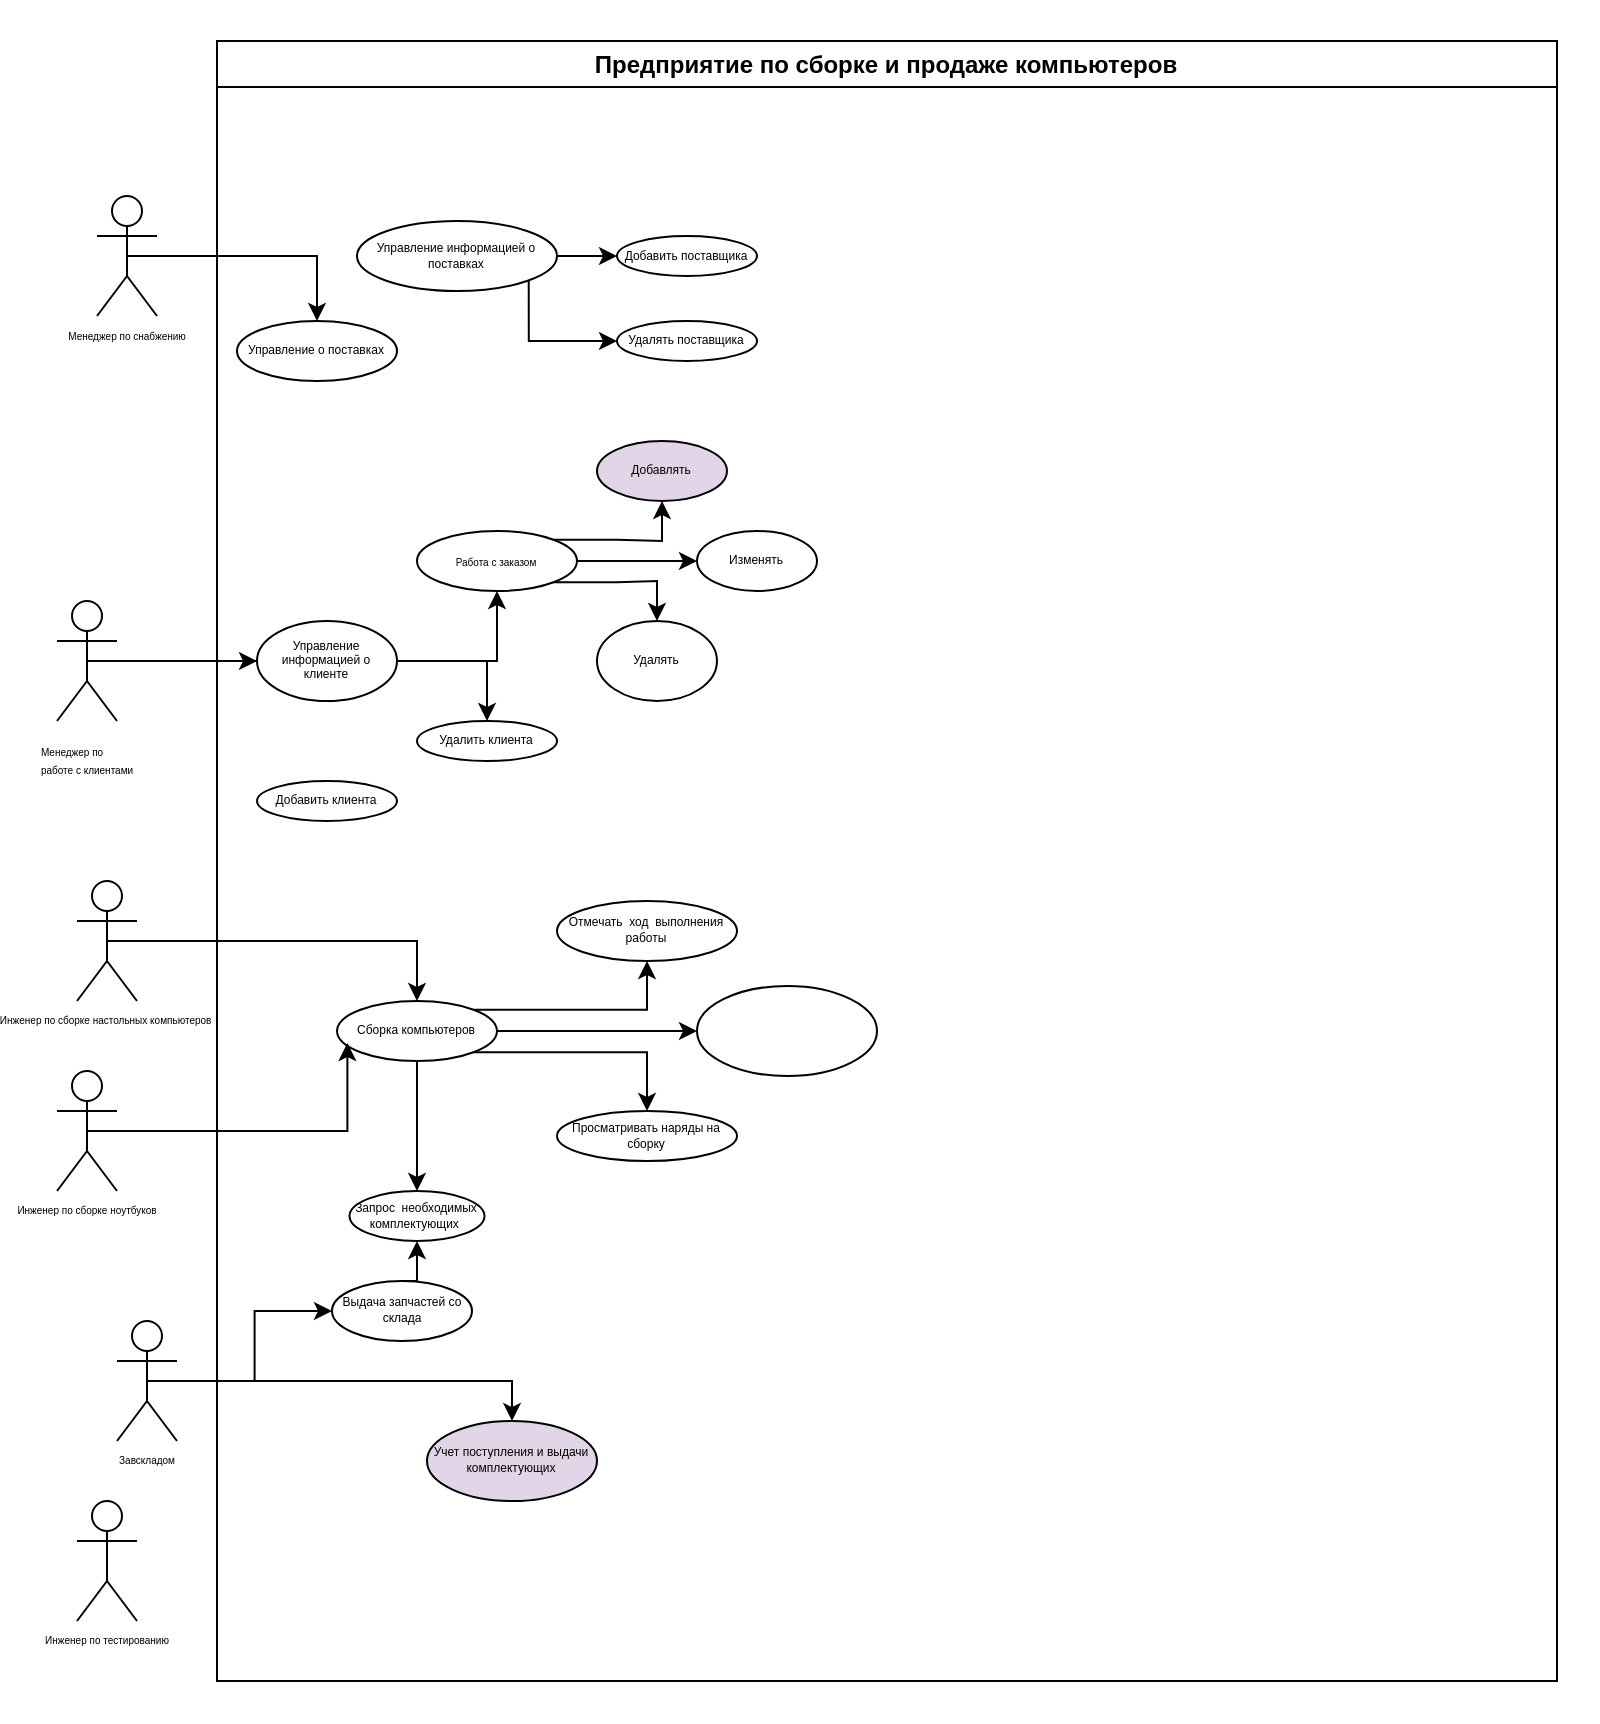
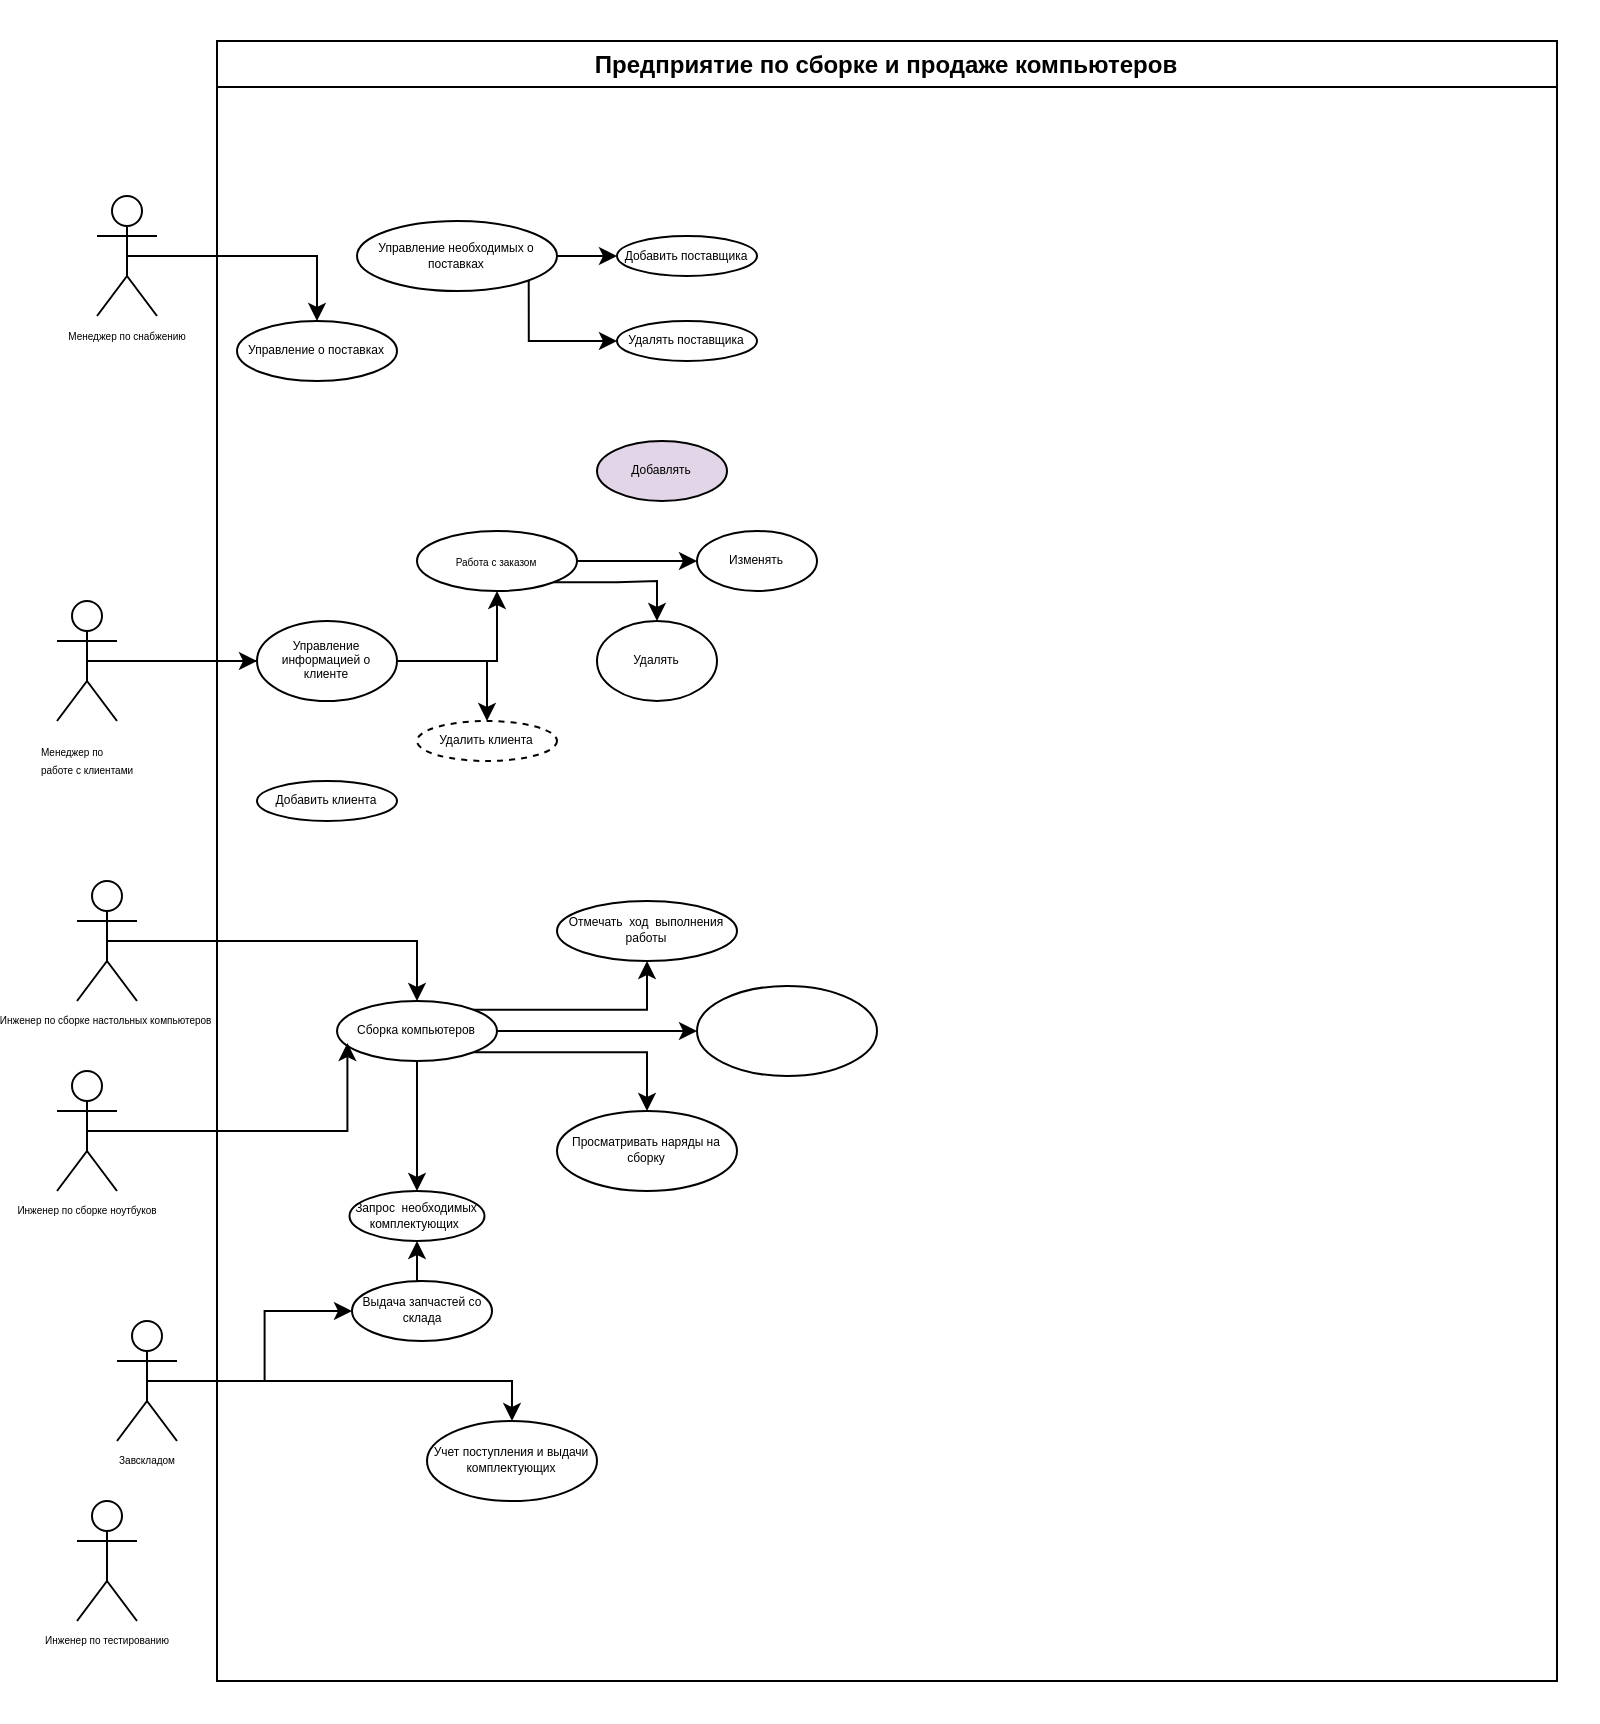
- <mxCell id="17" value="Управление информацией о поставках" style="ellipse;whiteSpace=wrap;html=1;fontSize=6;" vertex="1" parent="5"><mxGeometry x="70" y="90" width="100" height="35" as="geometry" /></mxCell>
+ <mxCell id="17" value="Управление необходимых о поставках" style="ellipse;whiteSpace=wrap;html=1;fontSize=6;" vertex="1" parent="5"><mxGeometry x="70" y="90" width="100" height="35" as="geometry" /></mxCell>
- <mxCell id="12" style="edgeStyle=orthogonalEdgeStyle;rounded=0;orthogonalLoop=1;jettySize=auto;html=1;exitX=1;exitY=0;exitDx=0;exitDy=0;fontSize=6;" edge="1" parent="5" source="6" target="11"><mxGeometry relative="1" as="geometry"><mxPoint x="220" y="230" as="targetPoint" /></mxGeometry></mxCell>
- <mxCell id="15" value="Удалить клиента" style="ellipse;whiteSpace=wrap;html=1;fontSize=6;" vertex="1" parent="5"><mxGeometry x="100" y="340" width="70" height="20" as="geometry" /></mxCell>
+ <mxCell id="15" value="Удалить клиента" style="ellipse;whiteSpace=wrap;html=1;fontSize=6;dashed=1;" vertex="1" parent="5"><mxGeometry x="100" y="340" width="70" height="20" as="geometry" /></mxCell>
- <mxCell id="24" value="Просматривать наряды на сборку" style="ellipse;whiteSpace=wrap;html=1;fontSize=6;" vertex="1" parent="5"><mxGeometry x="170" y="535" width="90" height="25" as="geometry" /></mxCell>
+ <mxCell id="24" value="Просматривать наряды на сборку" style="ellipse;whiteSpace=wrap;html=1;fontSize=6;" vertex="1" parent="5"><mxGeometry x="170" y="535" width="90" height="40" as="geometry" /></mxCell>
- <mxCell id="36" value="Выдача запчастей со склада" style="ellipse;whiteSpace=wrap;html=1;fontSize=6;" vertex="1" parent="5"><mxGeometry x="57.5" y="620" width="70" height="30" as="geometry" /></mxCell>
+ <mxCell id="36" value="Выдача запчастей со склада" style="ellipse;whiteSpace=wrap;html=1;fontSize=6;" vertex="1" parent="5"><mxGeometry x="67.5" y="620" width="70" height="30" as="geometry" /></mxCell>
- <mxCell id="34" value="Учет поступления и выдачи комплектующих" style="ellipse;whiteSpace=wrap;html=1;fontSize=6;fillColor=#e1d5e7;" vertex="1" parent="5"><mxGeometry x="105" y="690" width="85" height="40" as="geometry" /></mxCell>
+ <mxCell id="34" value="Учет поступления и выдачи комплектующих" style="ellipse;whiteSpace=wrap;html=1;fontSize=6;" vertex="1" parent="5"><mxGeometry x="105" y="690" width="85" height="40" as="geometry" /></mxCell>
